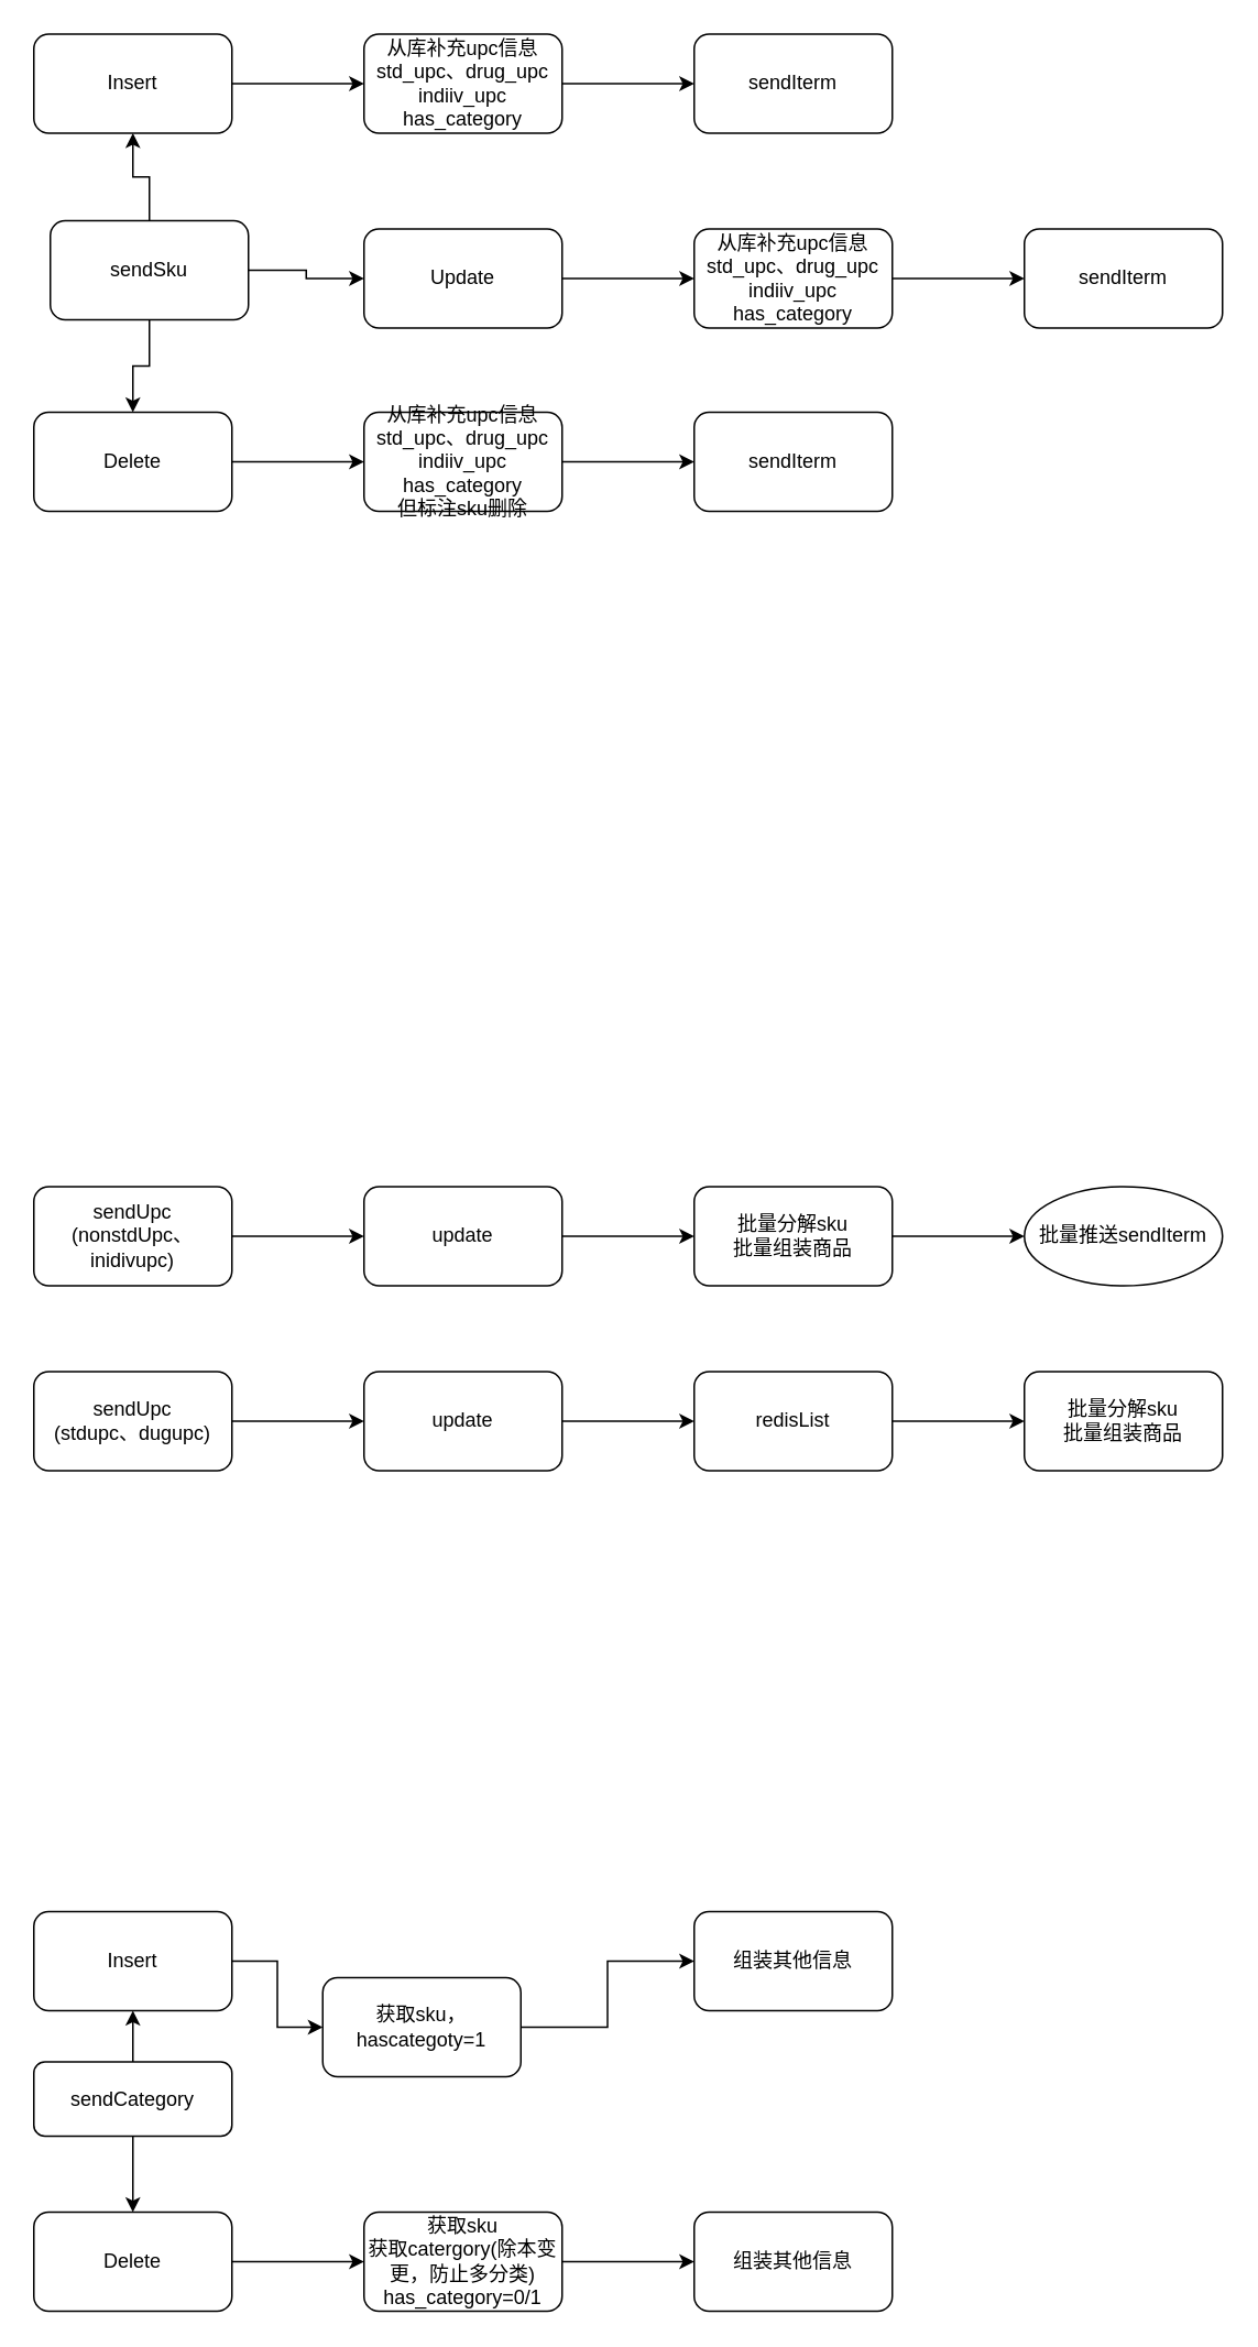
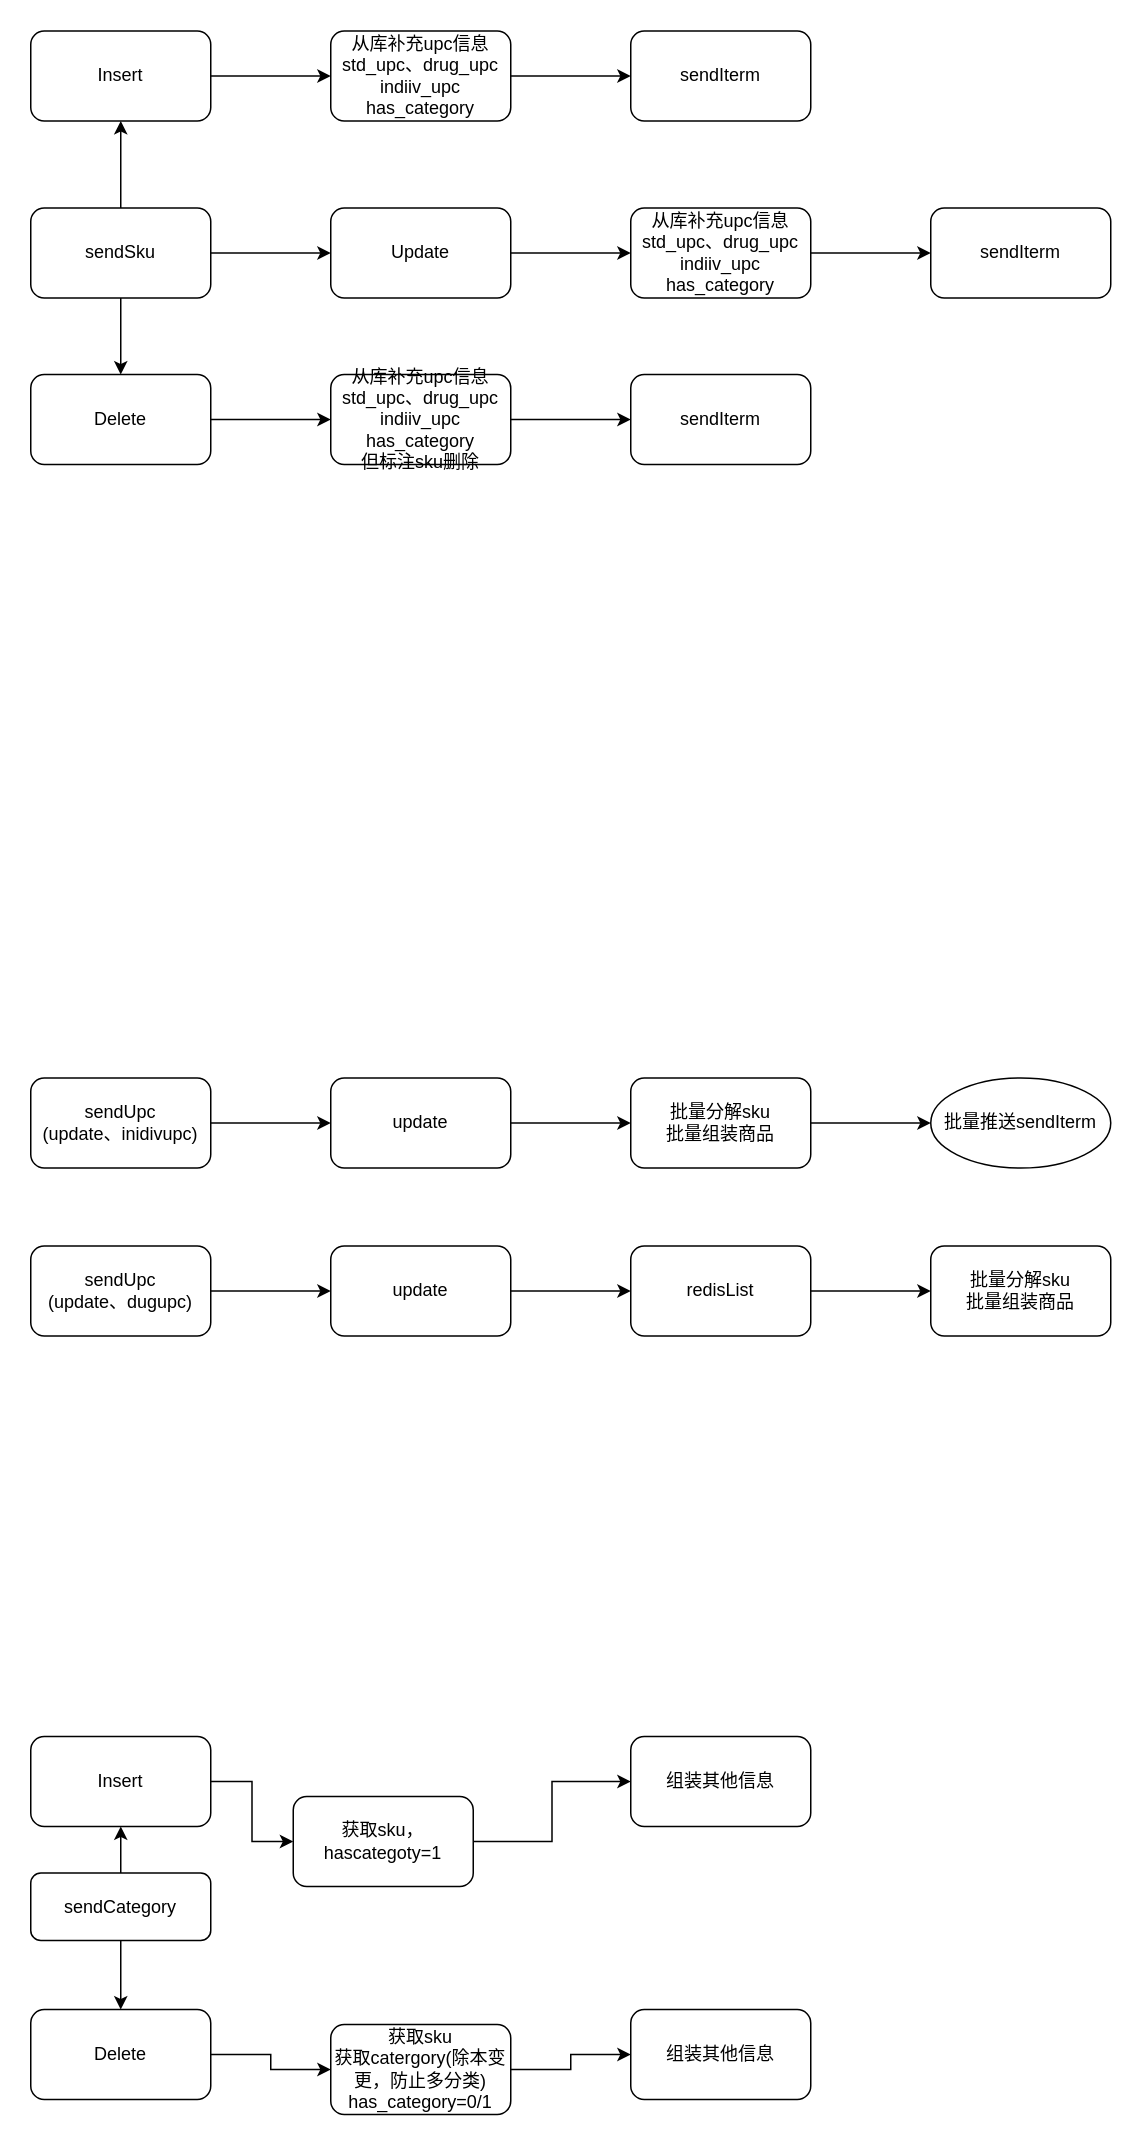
- <mxCell id="5" value="sendSku" style="rounded=1;whiteSpace=wrap;html=1;" parent="1" vertex="1"><mxGeometry x="30" y="133" width="120" height="60" as="geometry" /></mxCell>
+ <mxCell id="5" value="sendSku" style="rounded=1;whiteSpace=wrap;html=1;" parent="1" vertex="1"><mxGeometry x="20" y="138" width="120" height="60" as="geometry" /></mxCell>
- <mxCell id="22" value="sendUpc&lt;br&gt;(nonstdUpc、inidivupc)&lt;br&gt;" style="rounded=1;whiteSpace=wrap;html=1;" parent="1" vertex="1"><mxGeometry x="20" y="718" width="120" height="60" as="geometry" /></mxCell>
+ <mxCell id="22" value="sendUpc&lt;br&gt;(update、inidivupc)&lt;br&gt;" style="rounded=1;whiteSpace=wrap;html=1;" parent="1" vertex="1"><mxGeometry x="20" y="718" width="120" height="60" as="geometry" /></mxCell>
- <mxCell id="29" value="sendUpc&lt;br&gt;(stdupc、dugupc)&lt;br&gt;" style="rounded=1;whiteSpace=wrap;html=1;" parent="1" vertex="1"><mxGeometry x="20" y="830" width="120" height="60" as="geometry" /></mxCell>
+ <mxCell id="29" value="sendUpc&lt;br&gt;(update、dugupc)&lt;br&gt;" style="rounded=1;whiteSpace=wrap;html=1;" parent="1" vertex="1"><mxGeometry x="20" y="830" width="120" height="60" as="geometry" /></mxCell>
- <mxCell id="41" value="获取sku&lt;br&gt;获取catergory(除本变更，防止多分类)&lt;br&gt;has_category=0/1&lt;br&gt;" style="rounded=1;whiteSpace=wrap;html=1;" parent="1" vertex="1"><mxGeometry x="220" y="1339" width="120" height="60" as="geometry" /></mxCell>
+ <mxCell id="41" value="获取sku&lt;br&gt;获取catergory(除本变更，防止多分类)&lt;br&gt;has_category=0/1&lt;br&gt;" style="rounded=1;whiteSpace=wrap;html=1;" parent="1" vertex="1"><mxGeometry x="220" y="1349" width="120" height="60" as="geometry" /></mxCell>
